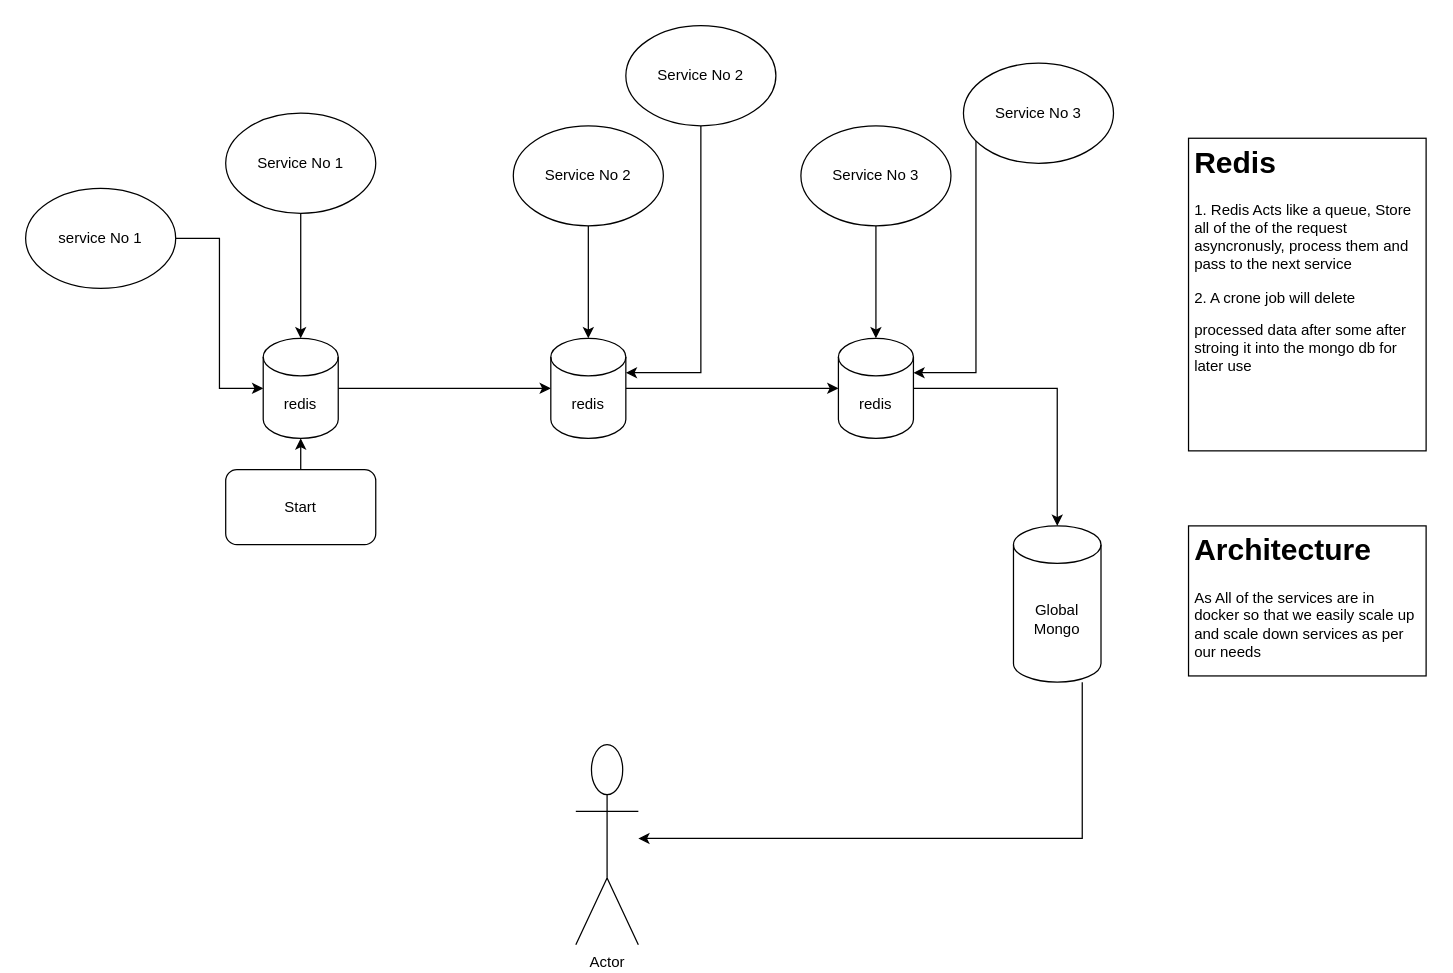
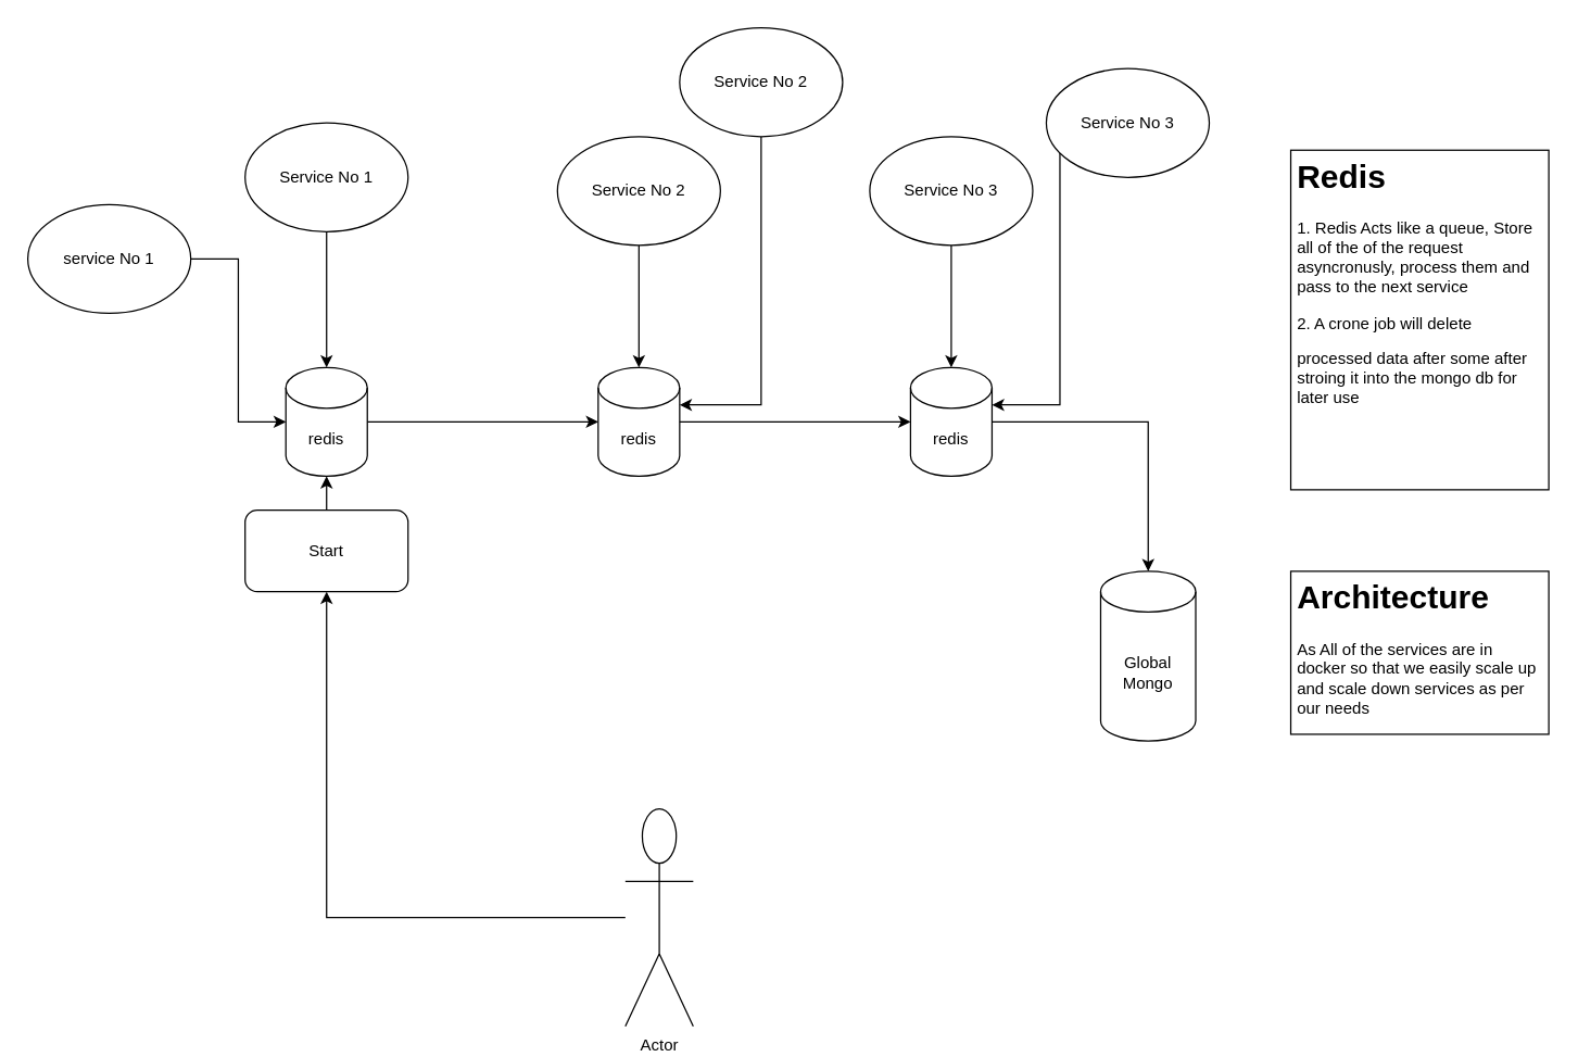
+ <mxCell id="14" style="edgeStyle=orthogonalEdgeStyle;rounded=0;orthogonalLoop=1;jettySize=auto;html=1;entryX=0.5;entryY=1;entryDx=0;entryDy=0;" edge="1" parent="1" source="15" target="17"><mxGeometry relative="1" as="geometry" /></mxCell>
- <mxCell id="18" style="edgeStyle=orthogonalEdgeStyle;rounded=0;orthogonalLoop=1;jettySize=auto;html=1;" edge="1" parent="1" source="19" target="15"><mxGeometry relative="1" as="geometry"><Array as="points"><mxPoint x="865" y="670" /></Array></mxGeometry></mxCell>
